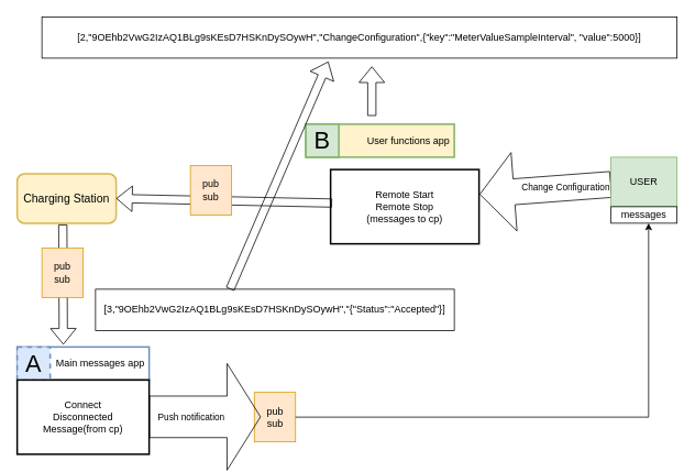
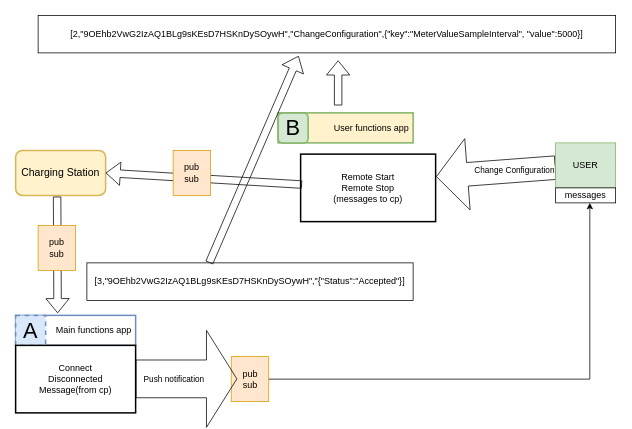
- <mxCell id="3" value="&lt;font style=&quot;font-size: 29px;&quot;&gt;B&lt;/font&gt;" style="rounded=0;whiteSpace=wrap;html=1;fillColor=#d5e8d4;strokeColor=#82B366;strokeWidth=2;" vertex="1" parent="1"><mxGeometry x="370" y="150" width="40" height="40" as="geometry" /></mxCell>
+ <mxCell id="3" value="&lt;font style=&quot;font-size: 29px;&quot;&gt;B&lt;/font&gt;" style="whiteSpace=wrap;html=1;fillColor=#d5e8d4;strokeColor=#82B366;strokeWidth=2;rounded=1;" vertex="1" parent="1"><mxGeometry x="370" y="150" width="40" height="40" as="geometry" /></mxCell>
- <mxCell id="10" value="Charging Station&lt;br style=&quot;font-size: 14px;&quot;&gt;" style="rounded=1;whiteSpace=wrap;html=1;strokeWidth=2;fontSize=14;fillColor=#fff2cc;strokeColor=#d6b656;" vertex="1" parent="1"><mxGeometry x="20" y="210" width="120" height="60" as="geometry" /></mxCell>
+ <mxCell id="10" value="Charging Station&lt;br style=&quot;font-size: 14px;&quot;&gt;" style="rounded=1;whiteSpace=wrap;html=1;strokeWidth=2;fontSize=14;fillColor=#fff2cc;strokeColor=#d6b656;" vertex="1" parent="1"><mxGeometry x="20" y="200" width="120" height="60" as="geometry" /></mxCell>
- <mxCell id="12" value="&lt;div&gt;Main messages app&amp;nbsp; &lt;br&gt;&lt;/div&gt;" style="rounded=0;whiteSpace=wrap;html=1;align=right;strokeWidth=2;strokeColor=#6C8EBF;" vertex="1" parent="1"><mxGeometry x="20" y="420" width="160" height="40" as="geometry" /></mxCell>
+ <mxCell id="12" value="&lt;div&gt;Main functions app&amp;nbsp; &lt;br&gt;&lt;/div&gt;" style="rounded=0;whiteSpace=wrap;html=1;align=right;strokeWidth=2;strokeColor=#6C8EBF;" vertex="1" parent="1"><mxGeometry x="20" y="420" width="160" height="40" as="geometry" /></mxCell>
